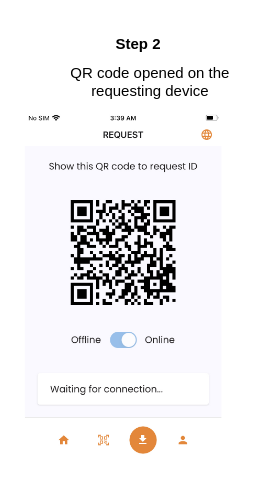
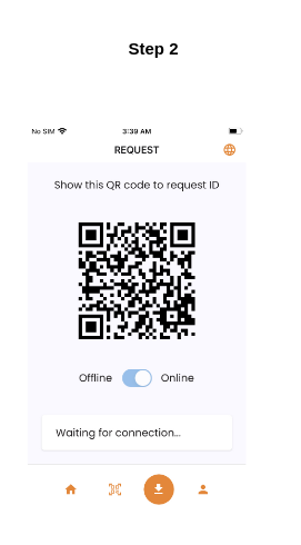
- <mxCell id="4" value="QR code opened on the requesting device" style="text;html=1;strokeColor=none;fillColor=none;align=center;verticalAlign=middle;whiteSpace=wrap;rounded=0;" vertex="1" parent="1"><mxGeometry x="45" y="50" width="150" height="30" as="geometry" /></mxCell>
